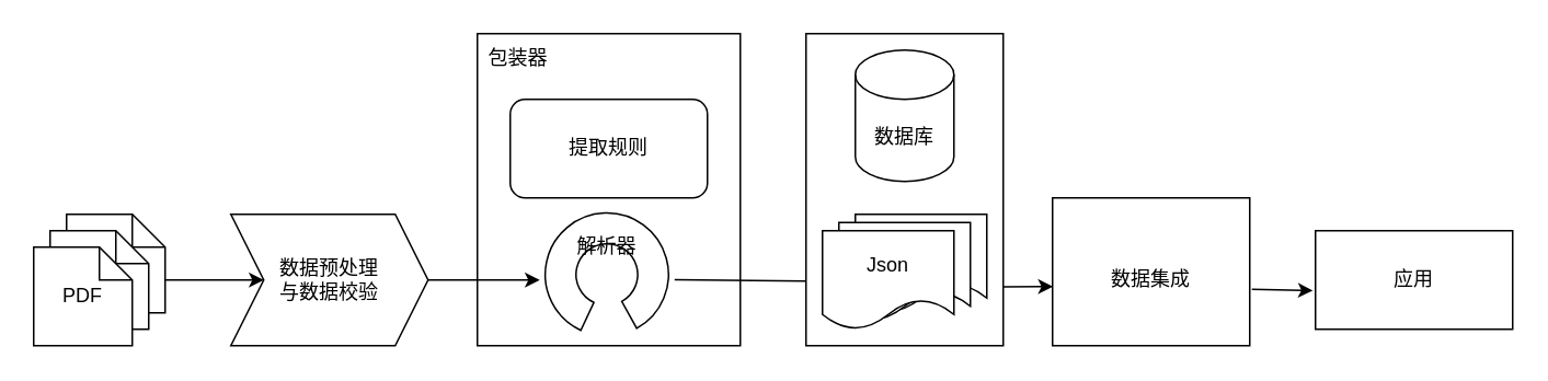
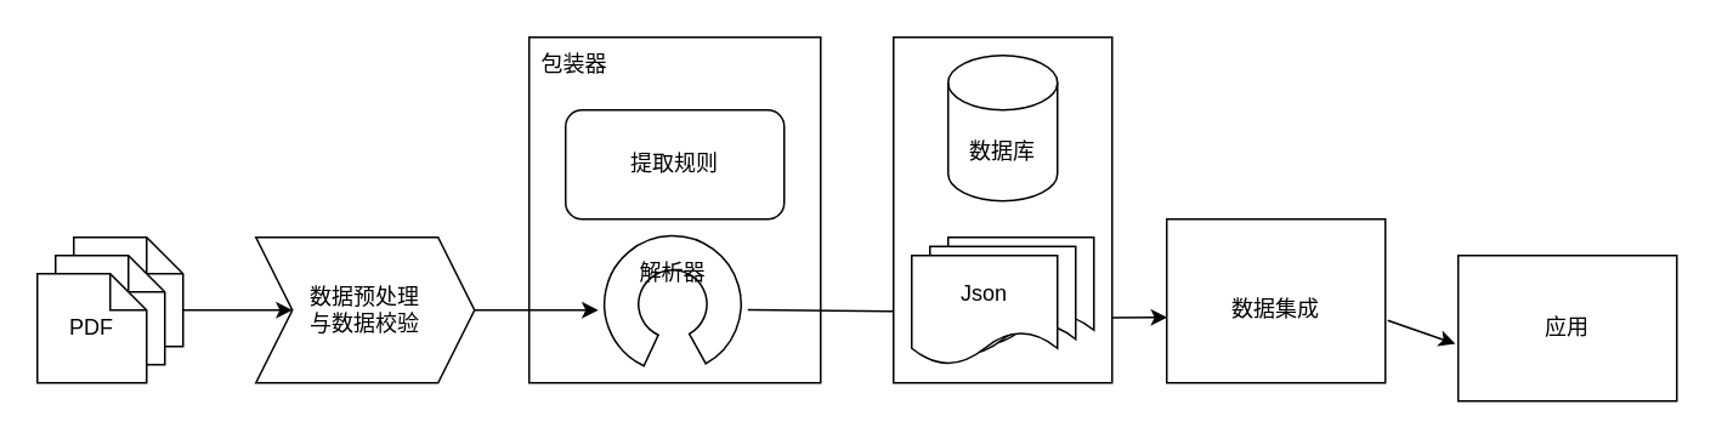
- <mxCell id="18" value="应用" style="rounded=0;whiteSpace=wrap;html=1;" vertex="1" parent="1"><mxGeometry x="800" y="140" width="120" height="60" as="geometry" /></mxCell>
+ <mxCell id="18" value="应用" style="rounded=0;whiteSpace=wrap;html=1;" vertex="1" parent="1"><mxGeometry x="800" y="140" width="120" height="80" as="geometry" /></mxCell>
